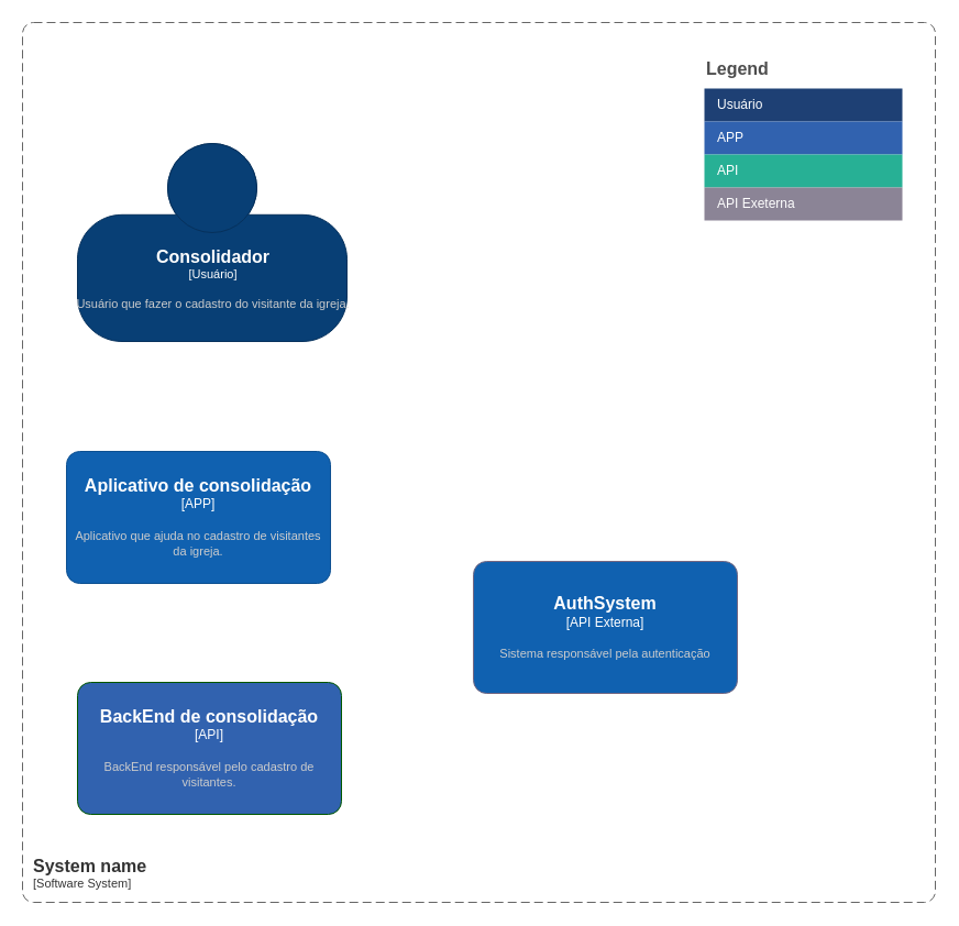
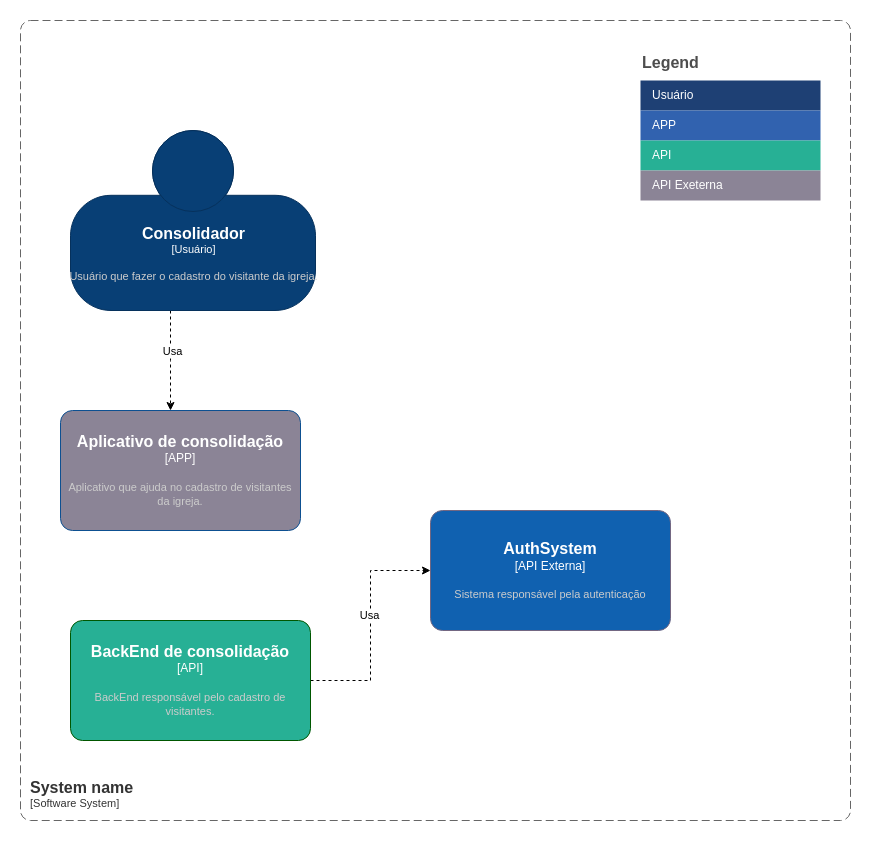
+ <mxCell id="2" style="edgeStyle=orthogonalEdgeStyle;rounded=0;orthogonalLoop=1;jettySize=auto;html=1;dashed=1;" edge="1" parent="1" source="4" target="11"><mxGeometry relative="1" as="geometry"><Array as="points"><mxPoint x="170" y="360" /><mxPoint x="170" y="360" /></Array></mxGeometry></mxCell>
+ <mxCell id="3" value="Usa" style="edgeLabel;html=1;align=center;verticalAlign=middle;resizable=0;points=[];" vertex="1" connectable="0" parent="2"><mxGeometry x="-0.2" y="1" relative="1" as="geometry"><mxPoint as="offset" /></mxGeometry></mxCell>
- <mxCell id="11" value="&lt;font style=&quot;font-size: 16px&quot;&gt;&lt;b&gt;Aplicativo de consolidação&lt;/b&gt;&lt;/font&gt;&lt;div&gt;[APP]&lt;/div&gt;&lt;br&gt;&lt;div&gt;&lt;font style=&quot;font-size: 11px&quot;&gt;&lt;font color=&quot;#cccccc&quot;&gt;Aplicativo que ajuda no cadastro de visitantes da igreja.&lt;/font&gt;&lt;/div&gt;" style="rounded=1;whiteSpace=wrap;html=1;labelBackgroundColor=none;fillColor=#1061B0;fontColor=#ffffff;align=center;arcSize=10;strokeColor=#0D5091;metaEdit=1;resizable=0;points=[[0.25,0,0],[0.5,0,0],[0.75,0,0],[1,0.25,0],[1,0.5,0],[1,0.75,0],[0.75,1,0],[0.5,1,0],[0.25,1,0],[0,0.75,0],[0,0.5,0],[0,0.25,0]];" vertex="1" parent="1"><mxGeometry x="60" y="410" width="240" height="120" as="geometry" /></mxCell>
+ <mxCell id="11" value="&lt;font style=&quot;font-size: 16px&quot;&gt;&lt;b&gt;Aplicativo de consolidação&lt;/b&gt;&lt;/font&gt;&lt;div&gt;[APP]&lt;/div&gt;&lt;br&gt;&lt;div&gt;&lt;font style=&quot;font-size: 11px&quot;&gt;&lt;font color=&quot;#cccccc&quot;&gt;Aplicativo que ajuda no cadastro de visitantes da igreja.&lt;/font&gt;&lt;/div&gt;" style="rounded=1;whiteSpace=wrap;html=1;labelBackgroundColor=none;fillColor=#8b8496;fontColor=#ffffff;align=center;arcSize=10;strokeColor=#0D5091;metaEdit=1;resizable=0;points=[[0.25,0,0],[0.5,0,0],[0.75,0,0],[1,0.25,0],[1,0.5,0],[1,0.75,0],[0.75,1,0],[0.5,1,0],[0.25,1,0],[0,0.75,0],[0,0.5,0],[0,0.25,0]];" vertex="1" parent="1"><mxGeometry x="60" y="410" width="240" height="120" as="geometry" /></mxCell>
+ <mxCell id="12" style="edgeStyle=orthogonalEdgeStyle;rounded=0;orthogonalLoop=1;jettySize=auto;html=1;dashed=1;" edge="1" parent="1" source="14" target="15"><mxGeometry relative="1" as="geometry" /></mxCell>
+ <mxCell id="13" value="Usa" style="edgeLabel;html=1;align=center;verticalAlign=middle;resizable=0;points=[];" vertex="1" connectable="0" parent="12"><mxGeometry x="0.096" y="2" relative="1" as="geometry"><mxPoint as="offset" /></mxGeometry></mxCell>
- <mxCell id="14" value="&lt;font style=&quot;font-size: 16px&quot;&gt;&lt;b&gt;BackEnd de consolidação&lt;/b&gt;&lt;/font&gt;&lt;div&gt;[API]&lt;/div&gt;&lt;br&gt;&lt;div&gt;&lt;font style=&quot;font-size: 11px&quot;&gt;&lt;font color=&quot;#cccccc&quot;&gt;BackEnd responsável pelo cadastro de visitantes.&lt;/font&gt;&lt;/div&gt;" style="rounded=1;whiteSpace=wrap;html=1;labelBackgroundColor=none;fillColor=#3162af;align=center;arcSize=10;strokeColor=#005700;metaEdit=1;resizable=0;points=[[0.25,0,0],[0.5,0,0],[0.75,0,0],[1,0.25,0],[1,0.5,0],[1,0.75,0],[0.75,1,0],[0.5,1,0],[0.25,1,0],[0,0.75,0],[0,0.5,0],[0,0.25,0]];fontColor=#ffffff;" vertex="1" parent="1"><mxGeometry x="70" y="620" width="240" height="120" as="geometry" /></mxCell>
+ <mxCell id="14" value="&lt;font style=&quot;font-size: 16px&quot;&gt;&lt;b&gt;BackEnd de consolidação&lt;/b&gt;&lt;/font&gt;&lt;div&gt;[API]&lt;/div&gt;&lt;br&gt;&lt;div&gt;&lt;font style=&quot;font-size: 11px&quot;&gt;&lt;font color=&quot;#cccccc&quot;&gt;BackEnd responsável pelo cadastro de visitantes.&lt;/font&gt;&lt;/div&gt;" style="rounded=1;whiteSpace=wrap;html=1;labelBackgroundColor=none;fillColor=#27B095;align=center;arcSize=10;strokeColor=#005700;metaEdit=1;resizable=0;points=[[0.25,0,0],[0.5,0,0],[0.75,0,0],[1,0.25,0],[1,0.5,0],[1,0.75,0],[0.75,1,0],[0.5,1,0],[0.25,1,0],[0,0.75,0],[0,0.5,0],[0,0.25,0]];fontColor=#ffffff;" vertex="1" parent="1"><mxGeometry x="70" y="620" width="240" height="120" as="geometry" /></mxCell>
